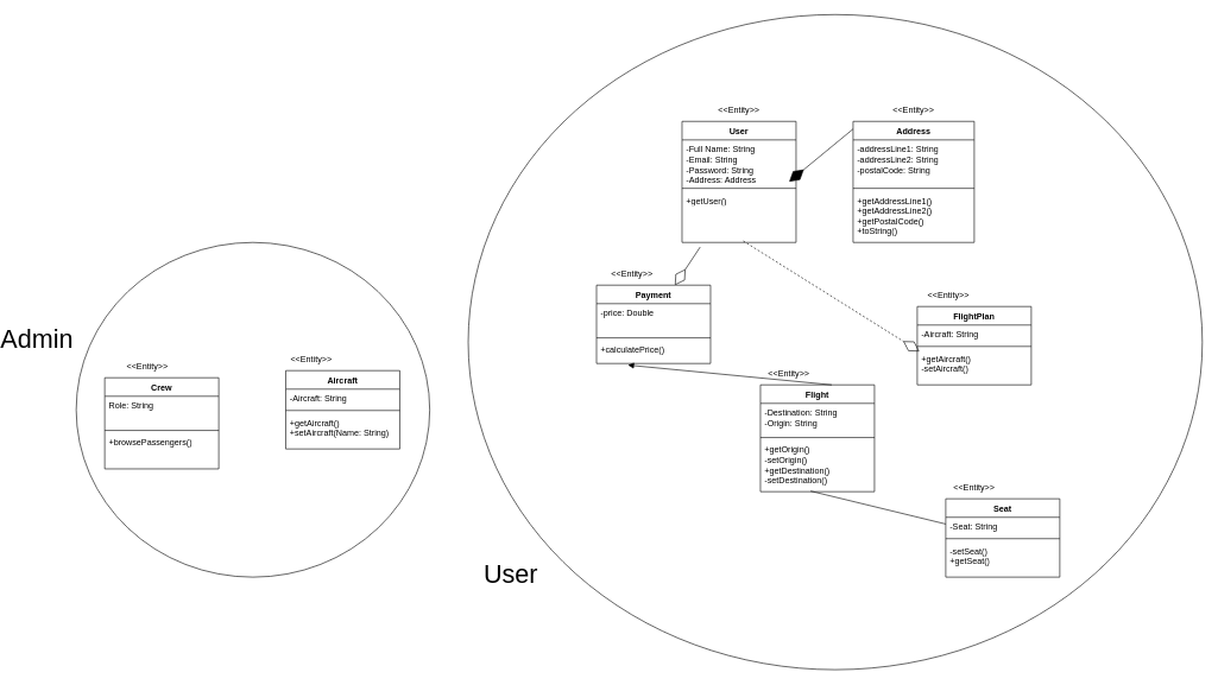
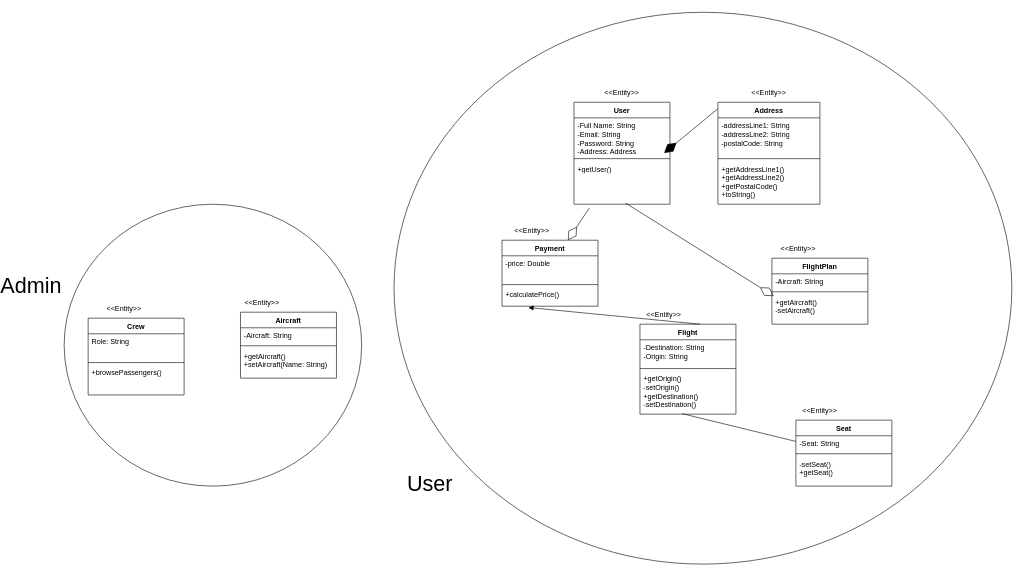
- <mxCell id="5" value="" style="endArrow=diamondThin;endFill=0;endSize=24;html=1;rounded=0;exitX=0.537;exitY=0.972;exitDx=0;exitDy=0;exitPerimeter=0;entryX=0.019;entryY=0.06;entryDx=0;entryDy=0;entryPerimeter=0;dashed=1;" parent="1" source="14" target="47" edge="1"><mxGeometry width="160" relative="1" as="geometry"><mxPoint x="1035" y="300" as="sourcePoint" /><mxPoint x="1125" y="360" as="targetPoint" /><Array as="points" /></mxGeometry></mxCell>
+ <mxCell id="5" value="" style="endArrow=diamondThin;endFill=0;endSize=24;html=1;rounded=0;exitX=0.537;exitY=0.972;exitDx=0;exitDy=0;exitPerimeter=0;entryX=0.019;entryY=0.06;entryDx=0;entryDy=0;entryPerimeter=0;" parent="1" source="14" target="47" edge="1"><mxGeometry width="160" relative="1" as="geometry"><mxPoint x="1035" y="300" as="sourcePoint" /><mxPoint x="1125" y="360" as="targetPoint" /><Array as="points" /></mxGeometry></mxCell>
